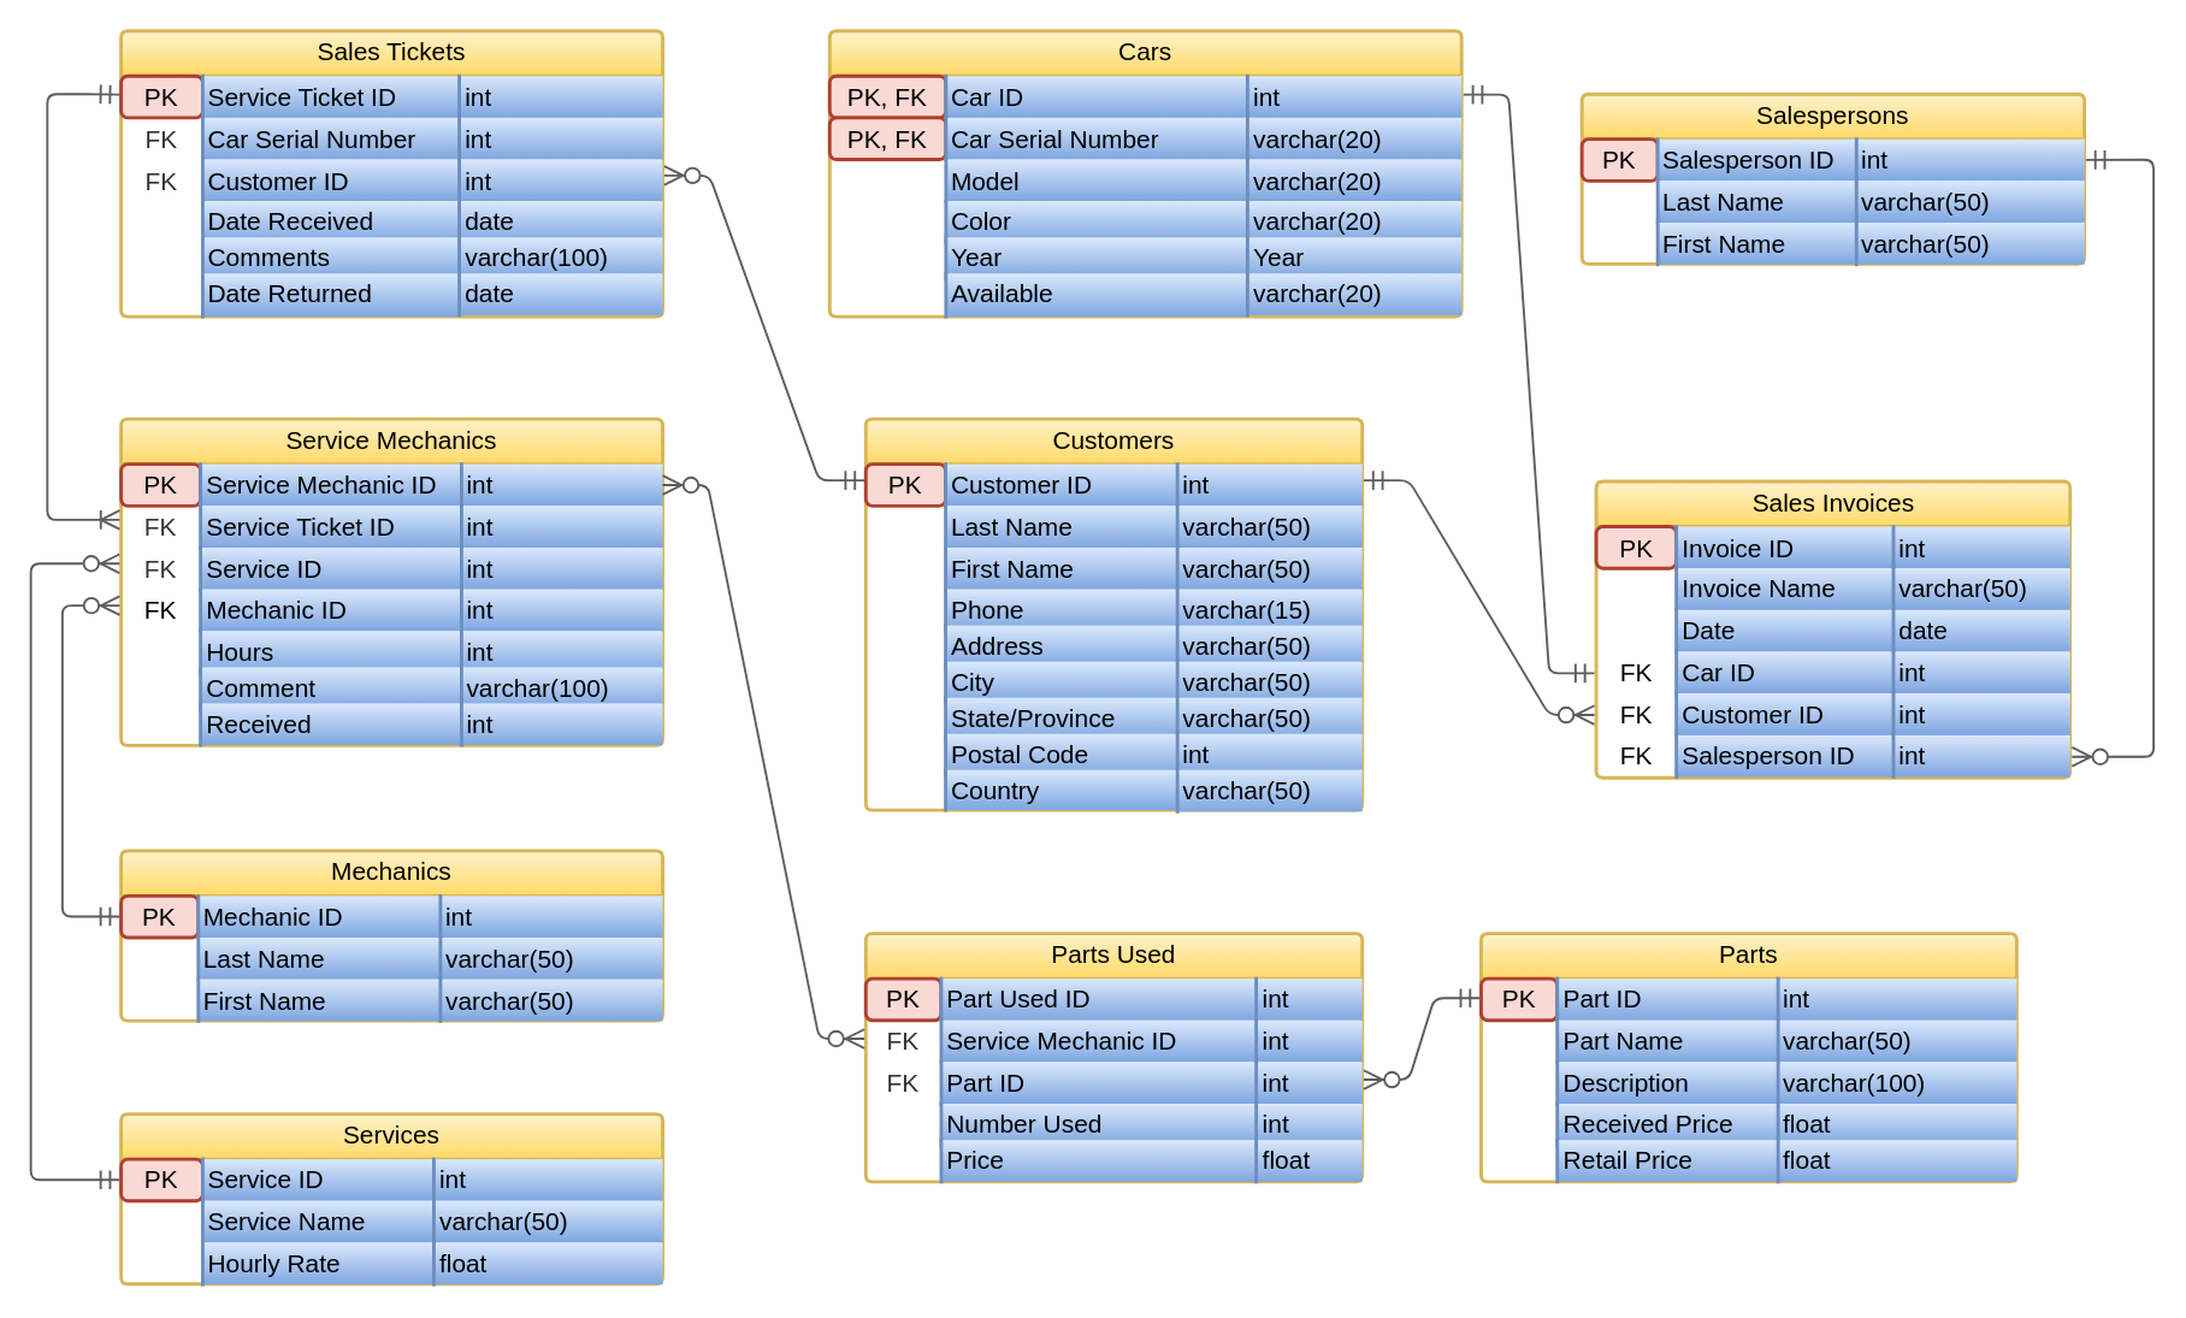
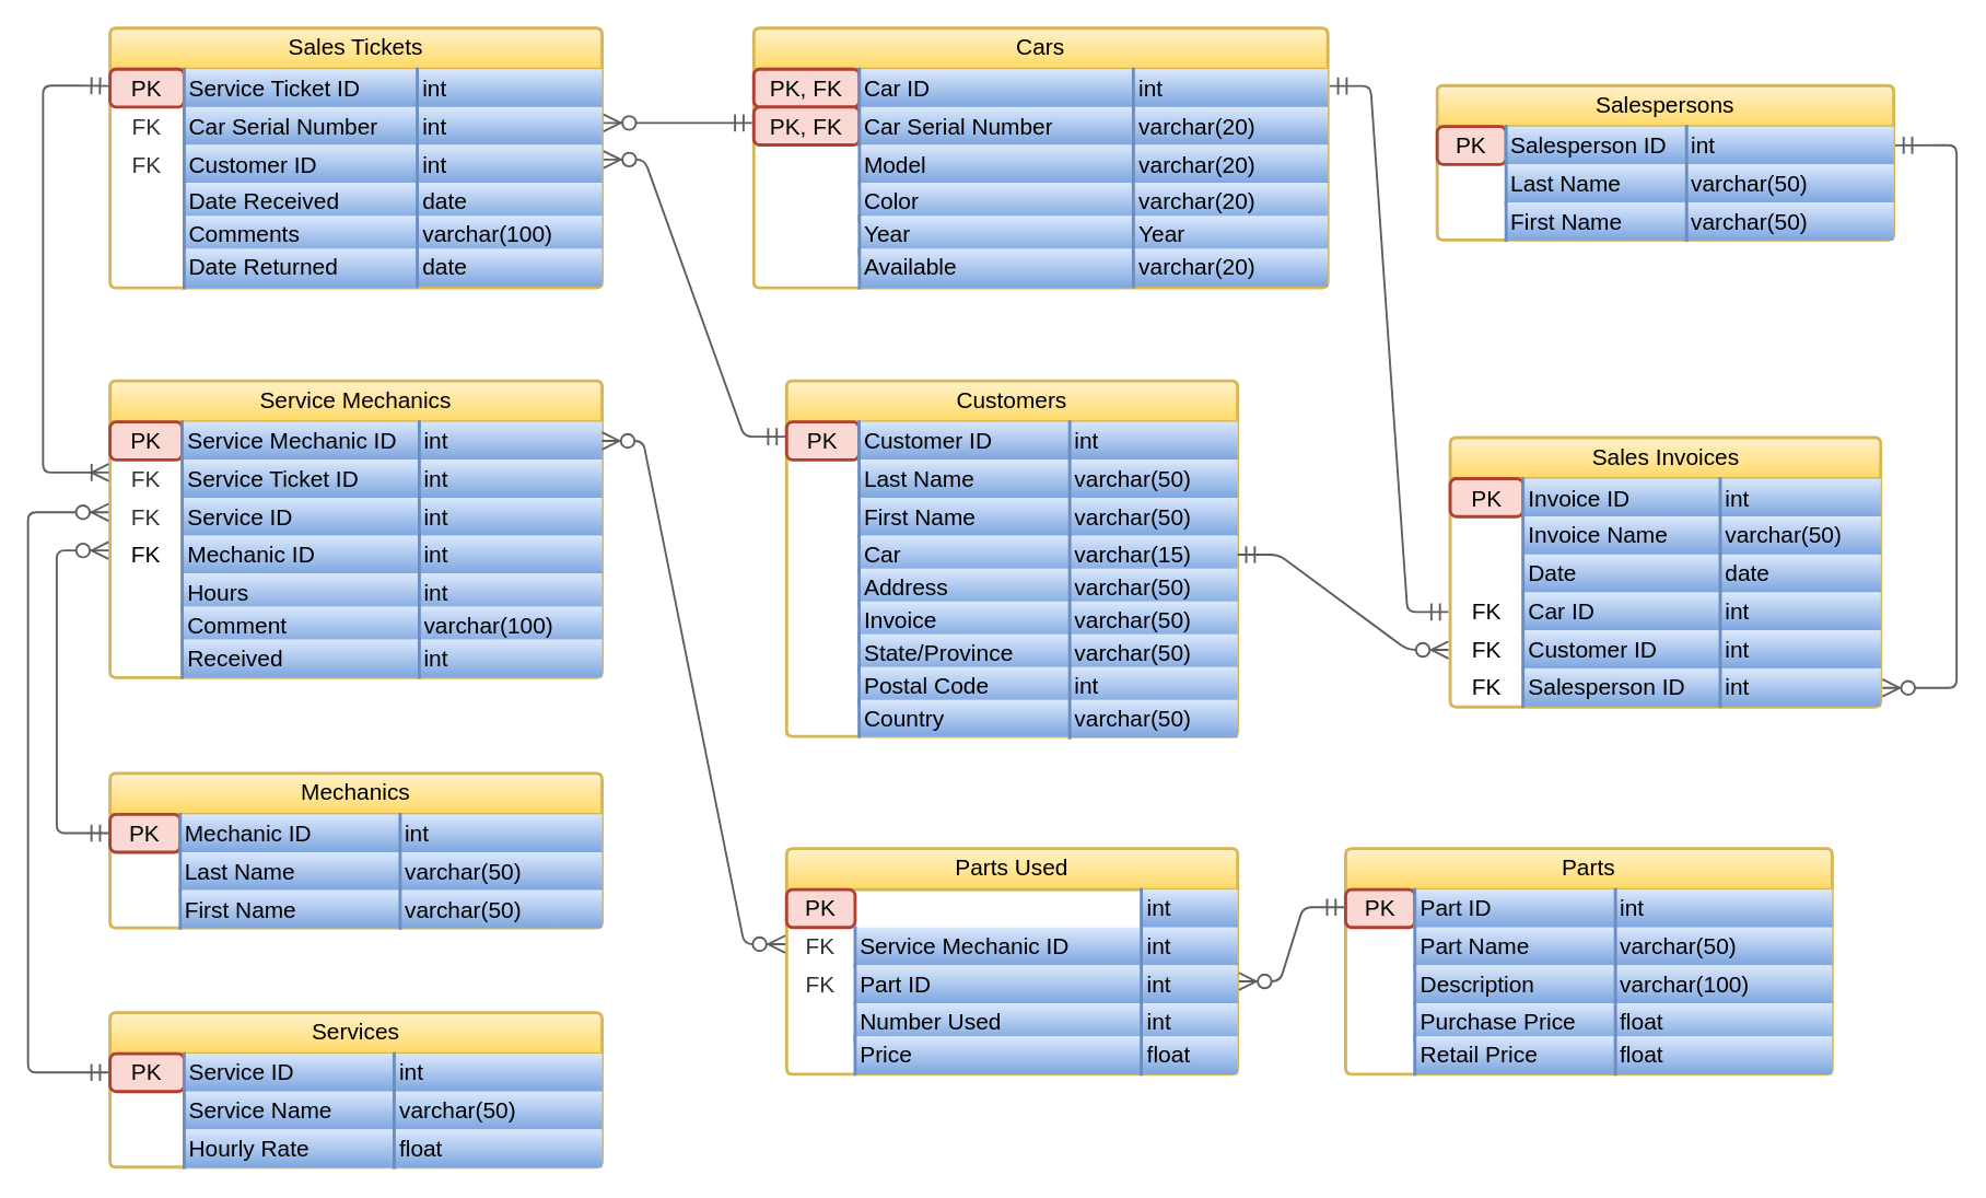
+ <mxCell id="176" value="" style="html=1;jettySize=18;whiteSpace=wrap;fontSize=13;strokeColor=#5E5E5E;strokeWidth=1.5;rounded=1;arcSize=12;edgeStyle=entityRelationEdgeStyle;startArrow=ERzeroToMany;startSize=10;;endArrow=ERmandOne;endSize=10;;exitX=1.003;exitY=0.365;exitPerimeter=0;entryX=-0.003;entryY=0.365;entryPerimeter=0;" parent="1" source="63" target="152" edge="1"><mxGeometry width="100" height="100" relative="1" as="geometry" /></mxCell>
- <mxCell id="178" value="" style="html=1;jettySize=18;whiteSpace=wrap;fontSize=13;strokeColor=#5E5E5E;strokeWidth=1.5;rounded=1;arcSize=12;edgeStyle=entityRelationEdgeStyle;startArrow=ERzeroToMany;startSize=10;;endArrow=ERmandOne;endSize=10;;exitX=-0.004;exitY=0.788;exitPerimeter=0;entryX=1.003;entryY=0.157;entryPerimeter=0;" parent="1" source="44" target="124" edge="1"><mxGeometry width="100" height="100" relative="1" as="geometry" /></mxCell>
+ <mxCell id="178" value="" style="html=1;jettySize=18;whiteSpace=wrap;fontSize=13;strokeColor=#5E5E5E;strokeWidth=1.5;rounded=1;arcSize=12;edgeStyle=entityRelationEdgeStyle;startArrow=ERzeroToMany;startSize=10;endArrow=ERmandOne;endSize=10;exitX=-0.004;exitY=0.788;exitPerimeter=0;" parent="1" source="44" target="136" edge="1"><mxGeometry width="100" height="100" relative="1" as="geometry" /></mxCell>
- <mxCell id="135" value="Phone" style="shape=partialRectangle;top=0;right=0;bottom=0;part=1;resizeHeight=0;align=left;verticalAlign=top;spacingLeft=4;spacingRight=4;overflow=hidden;rotatable=0;points=[[0,0.5],[1,0.5]];portConstraint=eastwest;whiteSpace=wrap;swimlaneFillColor=#ffffff;whiteSpace=wrap;fontSize=16.8;fillColor=#dae8fc;strokeOpacity=100;whiteSpace=wrap;spacing=0;strokeColor=#6c8ebf;rounded=1;absoluteArcSize=1;arcSize=9;strokeWidth=2.3;gradientColor=#7ea6e0;" parent="124" vertex="1"><mxGeometry x="53.047" y="113.25" width="154.079" height="27.75" as="geometry" /></mxCell>
+ <mxCell id="135" value="Car" style="shape=partialRectangle;top=0;right=0;bottom=0;part=1;resizeHeight=0;align=left;verticalAlign=top;spacingLeft=4;spacingRight=4;overflow=hidden;rotatable=0;points=[[0,0.5],[1,0.5]];portConstraint=eastwest;whiteSpace=wrap;swimlaneFillColor=#ffffff;whiteSpace=wrap;fontSize=16.8;fillColor=#dae8fc;strokeOpacity=100;whiteSpace=wrap;spacing=0;strokeColor=#6c8ebf;rounded=1;absoluteArcSize=1;arcSize=9;strokeWidth=2.3;gradientColor=#7ea6e0;" parent="124" vertex="1"><mxGeometry x="53.047" y="113.25" width="154.079" height="27.75" as="geometry" /></mxCell>
- <mxCell id="141" value="City" style="shape=partialRectangle;top=0;right=0;bottom=0;part=1;resizeHeight=0;align=left;verticalAlign=top;spacingLeft=4;spacingRight=4;overflow=hidden;rotatable=0;points=[[0,0.5],[1,0.5]];portConstraint=eastwest;whiteSpace=wrap;swimlaneFillColor=#ffffff;whiteSpace=wrap;fontSize=16.8;fillColor=#dae8fc;strokeOpacity=100;whiteSpace=wrap;spacing=0;strokeColor=#6c8ebf;rounded=1;absoluteArcSize=1;arcSize=9;strokeWidth=2.3;gradientColor=#7ea6e0;" parent="124" vertex="1"><mxGeometry x="53.047" y="161.25" width="154.079" height="27.75" as="geometry" /></mxCell>
+ <mxCell id="141" value="Invoice" style="shape=partialRectangle;top=0;right=0;bottom=0;part=1;resizeHeight=0;align=left;verticalAlign=top;spacingLeft=4;spacingRight=4;overflow=hidden;rotatable=0;points=[[0,0.5],[1,0.5]];portConstraint=eastwest;whiteSpace=wrap;swimlaneFillColor=#ffffff;whiteSpace=wrap;fontSize=16.8;fillColor=#dae8fc;strokeOpacity=100;whiteSpace=wrap;spacing=0;strokeColor=#6c8ebf;rounded=1;absoluteArcSize=1;arcSize=9;strokeWidth=2.3;gradientColor=#7ea6e0;" parent="124" vertex="1"><mxGeometry x="53.047" y="161.25" width="154.079" height="27.75" as="geometry" /></mxCell>
- <mxCell id="84" value="Part Used ID" style="shape=partialRectangle;top=0;right=0;bottom=0;part=1;resizeHeight=0;align=left;verticalAlign=top;spacingLeft=4;spacingRight=4;overflow=hidden;rotatable=0;points=[[0,0.5],[1,0.5]];portConstraint=eastwest;whiteSpace=wrap;swimlaneFillColor=#ffffff;whiteSpace=wrap;fontSize=16.7;fillColor=#dae8fc;strokeOpacity=100;whiteSpace=wrap;spacing=0;strokeColor=#6c8ebf;rounded=1;absoluteArcSize=1;arcSize=9;strokeWidth=2.3;gradientColor=#7ea6e0;" parent="82" vertex="1"><mxGeometry x="50.142" y="30" width="209.368" height="27.75" as="geometry" /></mxCell>
- <mxCell id="109" value="Received Price" style="shape=partialRectangle;top=0;right=0;bottom=0;part=1;resizeHeight=0;align=left;verticalAlign=top;spacingLeft=4;spacingRight=4;overflow=hidden;rotatable=0;points=[[0,0.5],[1,0.5]];portConstraint=eastwest;whiteSpace=wrap;swimlaneFillColor=#ffffff;whiteSpace=wrap;fontSize=16.8;fillColor=#dae8fc;strokeOpacity=100;whiteSpace=wrap;spacing=0;strokeColor=#6c8ebf;rounded=1;absoluteArcSize=1;arcSize=9;strokeWidth=2.3;gradientColor=#7ea6e0;" parent="98" vertex="1"><mxGeometry x="50.628" y="113.25" width="146.761" height="27.75" as="geometry" /></mxCell>
+ <mxCell id="109" value="Purchase Price" style="shape=partialRectangle;top=0;right=0;bottom=0;part=1;resizeHeight=0;align=left;verticalAlign=top;spacingLeft=4;spacingRight=4;overflow=hidden;rotatable=0;points=[[0,0.5],[1,0.5]];portConstraint=eastwest;whiteSpace=wrap;swimlaneFillColor=#ffffff;whiteSpace=wrap;fontSize=16.8;fillColor=#dae8fc;strokeOpacity=100;whiteSpace=wrap;spacing=0;strokeColor=#6c8ebf;rounded=1;absoluteArcSize=1;arcSize=9;strokeWidth=2.3;gradientColor=#7ea6e0;" parent="98" vertex="1"><mxGeometry x="50.628" y="113.25" width="146.761" height="27.75" as="geometry" /></mxCell>
